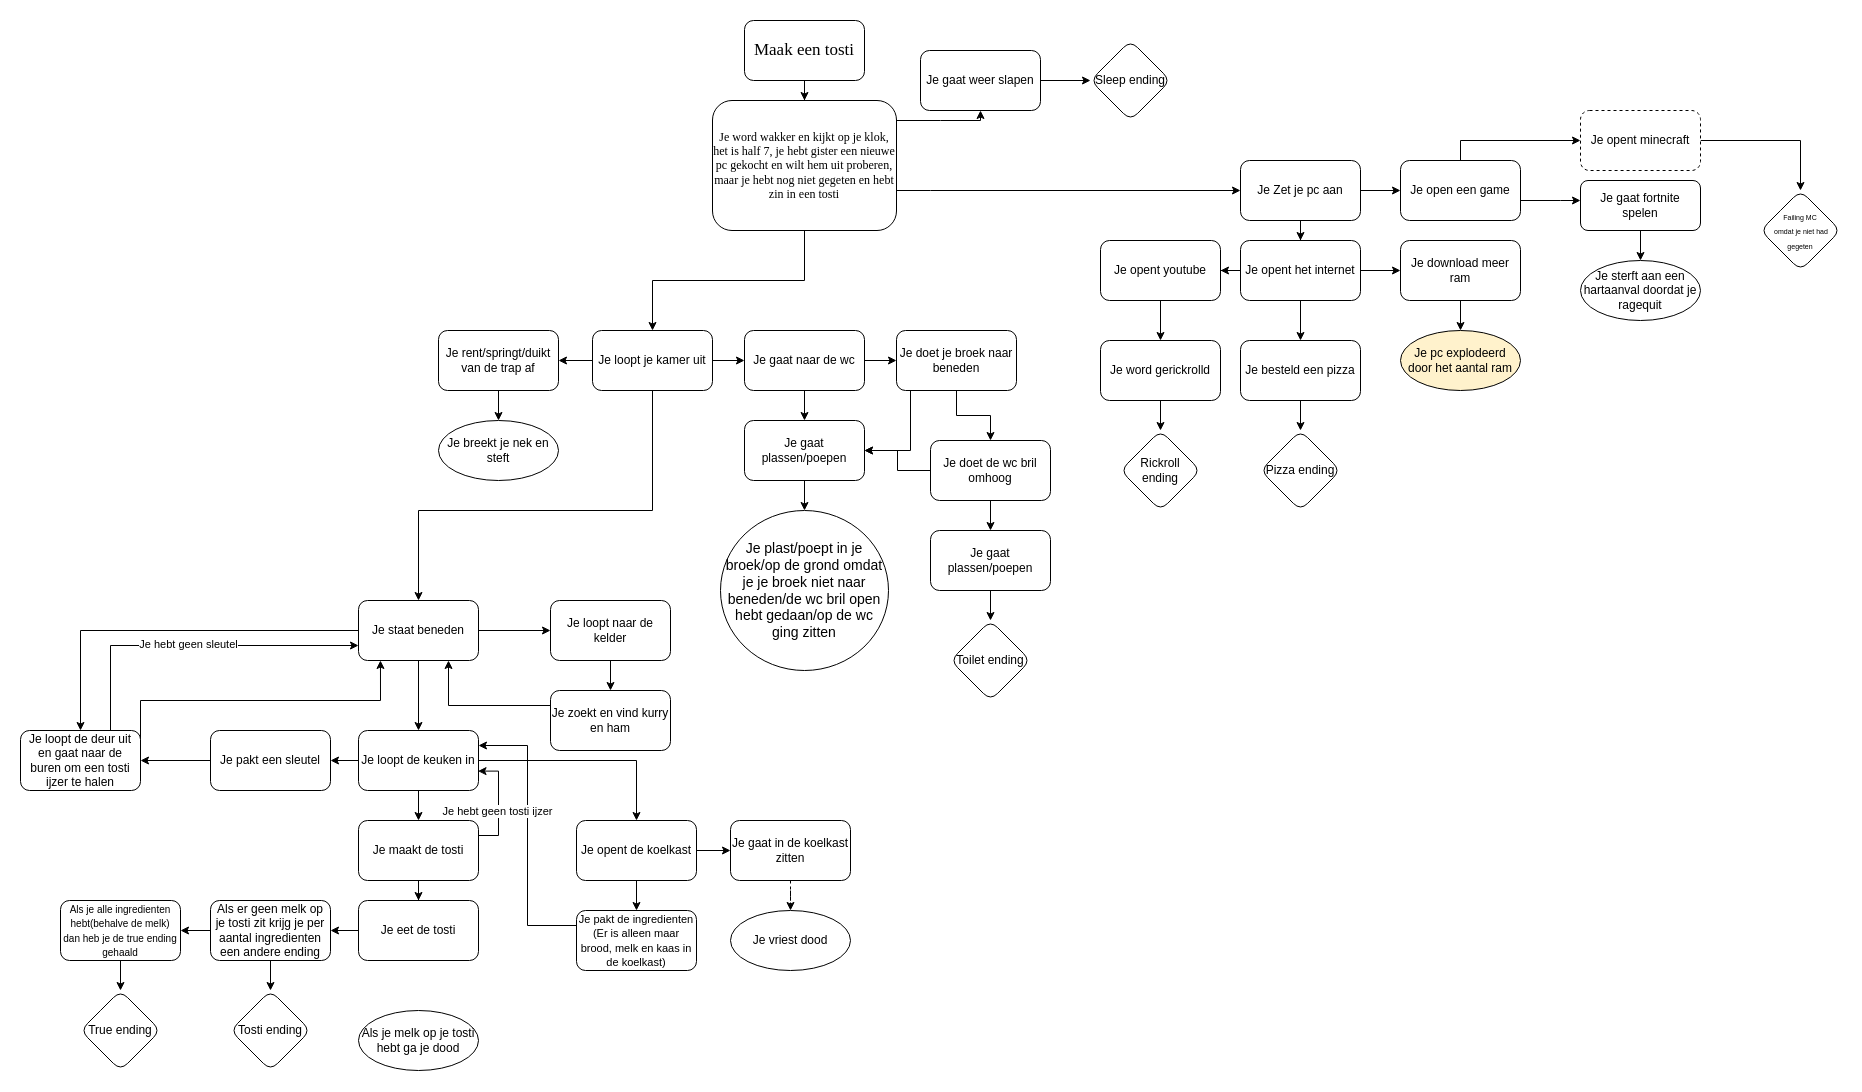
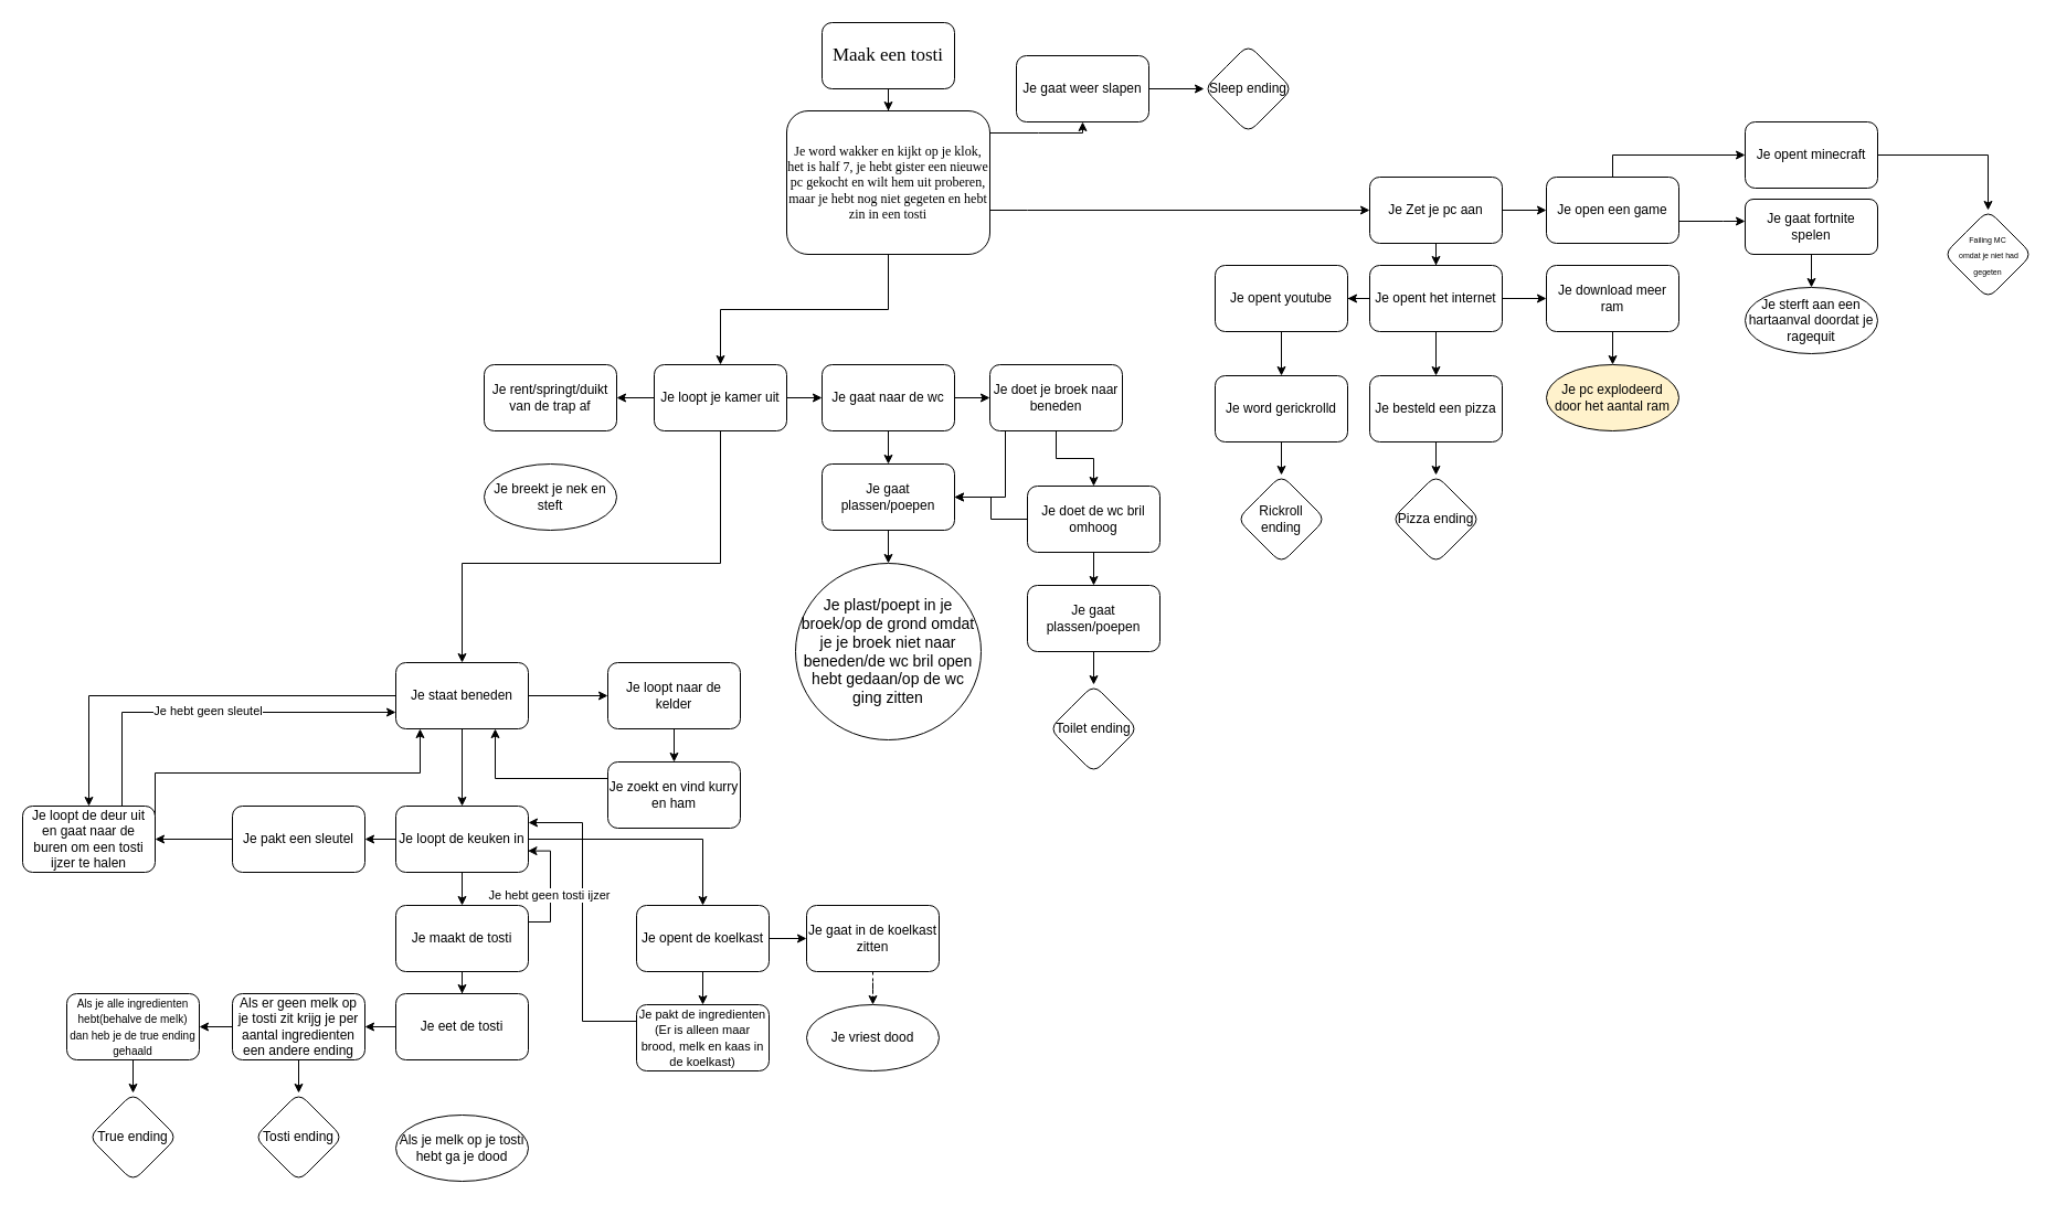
- <mxCell id="30" value="Je opent minecraft" style="whiteSpace=wrap;html=1;rounded=1;dashed=1;" parent="1" vertex="1"><mxGeometry x="1580" y="110" width="120" height="60" as="geometry" /></mxCell>
+ <mxCell id="30" value="Je opent minecraft" style="whiteSpace=wrap;html=1;rounded=1;" parent="1" vertex="1"><mxGeometry x="1580" y="110" width="120" height="60" as="geometry" /></mxCell>
- <mxCell id="37" value="" style="edgeStyle=orthogonalEdgeStyle;rounded=0;orthogonalLoop=1;jettySize=auto;html=1;" parent="1" source="38" target="39" edge="1"><mxGeometry relative="1" as="geometry" /></mxCell>
